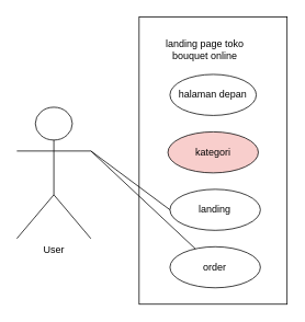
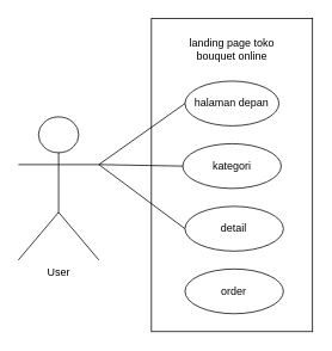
- <mxCell id="11" value="landing page toko bouquet online" style="text;html=1;align=center;verticalAlign=middle;whiteSpace=wrap;rounded=0;" vertex="1" parent="1"><mxGeometry x="188.75" y="45" width="120" height="30" as="geometry" /></mxCell>
+ <mxCell id="11" value="landing page toko bouquet online" style="text;html=1;align=center;verticalAlign=middle;whiteSpace=wrap;rounded=0;" vertex="1" parent="1"><mxGeometry x="198.75" y="40" width="120" height="30" as="geometry" /></mxCell>
+ <mxCell id="7" value="" style="endArrow=none;html=1;rounded=0;entryX=0;entryY=0.5;entryDx=0;entryDy=0;exitX=1;exitY=0.333;exitDx=0;exitDy=0;exitPerimeter=0;" edge="1" parent="1" source="2" target="4"><mxGeometry width="50" height="50" relative="1" as="geometry"><mxPoint x="130" y="230" as="sourcePoint" /><mxPoint x="180" y="180" as="targetPoint" /><Array as="points" /></mxGeometry></mxCell>
- <mxCell id="5" value="kategori" style="ellipse;whiteSpace=wrap;html=1;fillColor=#f8cecc;" vertex="1" parent="1"><mxGeometry x="203.75" y="160" width="110" height="50" as="geometry" /></mxCell>
+ <mxCell id="5" value="kategori" style="ellipse;whiteSpace=wrap;html=1;" vertex="1" parent="1"><mxGeometry x="203.75" y="160" width="110" height="50" as="geometry" /></mxCell>
- <mxCell id="8" value="" style="endArrow=none;html=1;rounded=0;exitX=1;exitY=0.333;exitDx=0;exitDy=0;exitPerimeter=0;" edge="1" parent="1" source="2" target="10"><mxGeometry width="50" height="50" relative="1" as="geometry"><mxPoint x="110" y="285" as="sourcePoint" /><mxPoint x="160" y="235" as="targetPoint" /></mxGeometry></mxCell>
+ <mxCell id="8" value="" style="endArrow=none;html=1;rounded=0;entryX=0;entryY=0.5;entryDx=0;entryDy=0;exitX=1;exitY=0.333;exitDx=0;exitDy=0;exitPerimeter=0;" edge="1" parent="1" source="2" target="5"><mxGeometry width="50" height="50" relative="1" as="geometry"><mxPoint x="110" y="285" as="sourcePoint" /><mxPoint x="160" y="235" as="targetPoint" /></mxGeometry></mxCell>
- <mxCell id="6" value="landing" style="ellipse;whiteSpace=wrap;html=1;" vertex="1" parent="1"><mxGeometry x="206.25" y="230" width="110" height="50" as="geometry" /></mxCell>
+ <mxCell id="6" value="detail" style="ellipse;whiteSpace=wrap;html=1;" vertex="1" parent="1"><mxGeometry x="206.25" y="230" width="110" height="50" as="geometry" /></mxCell>
